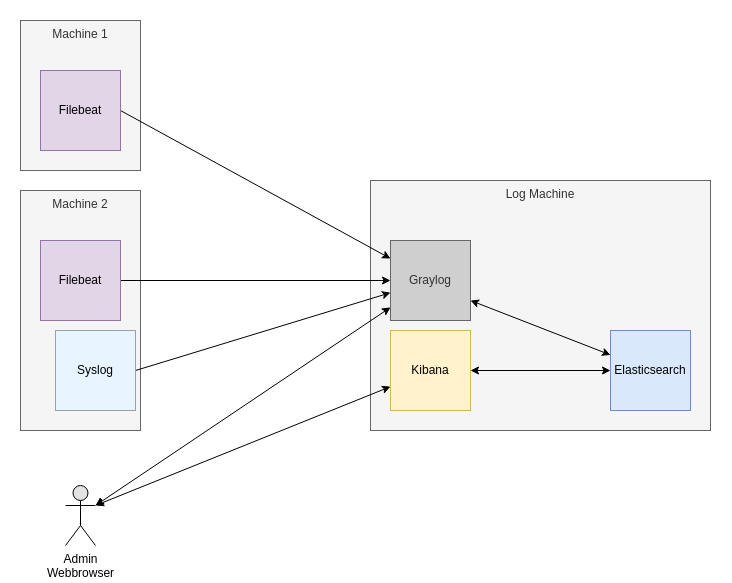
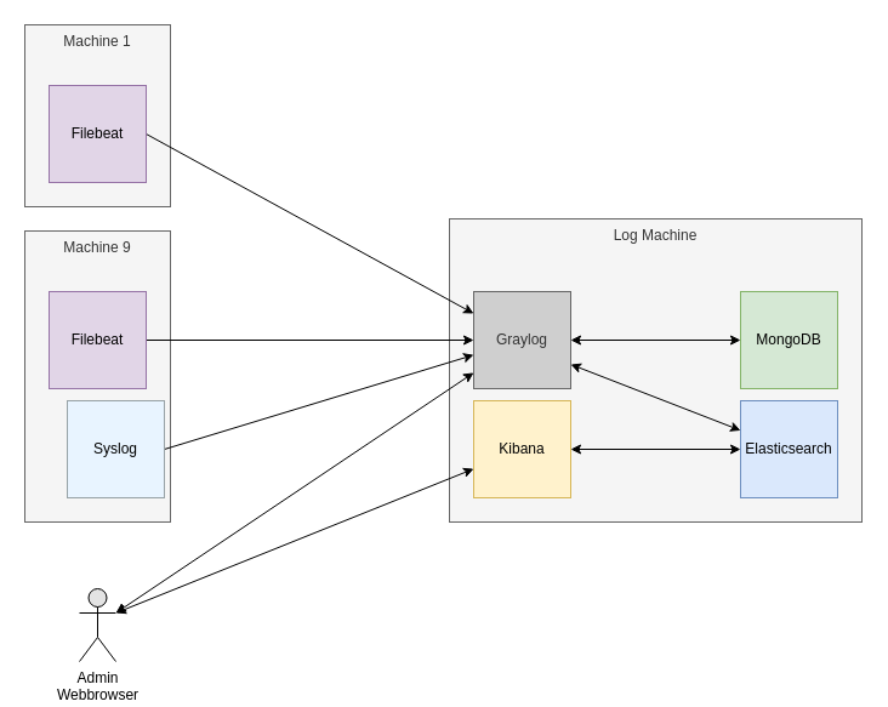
- <mxCell id="13" value="Machine 2" style="rounded=0;whiteSpace=wrap;html=1;verticalAlign=top;fontColor=#333333;fillColor=#f5f5f5;strokeColor=#666666;" vertex="1" parent="1"><mxGeometry x="20" y="190" width="120" height="240" as="geometry" /></mxCell>
+ <mxCell id="13" value="Machine 9" style="rounded=0;whiteSpace=wrap;html=1;verticalAlign=top;fontColor=#333333;fillColor=#f5f5f5;strokeColor=#666666;" vertex="1" parent="1"><mxGeometry x="20" y="190" width="120" height="240" as="geometry" /></mxCell>
+ <mxCell id="8" style="edgeStyle=orthogonalEdgeStyle;rounded=0;orthogonalLoop=1;jettySize=auto;html=1;exitX=1;exitY=0.5;exitDx=0;exitDy=0;entryX=0;entryY=0.5;entryDx=0;entryDy=0;endArrow=classic;endFill=1;startArrow=classic;startFill=1;" edge="1" parent="1" source="9" target="12"><mxGeometry relative="1" as="geometry" /></mxCell>
+ <mxCell id="12" value="MongoDB" style="rounded=0;whiteSpace=wrap;html=1;fillColor=#d5e8d4;strokeColor=#82b366;" vertex="1" parent="1"><mxGeometry x="610" y="240" width="80" height="80" as="geometry" /></mxCell>
